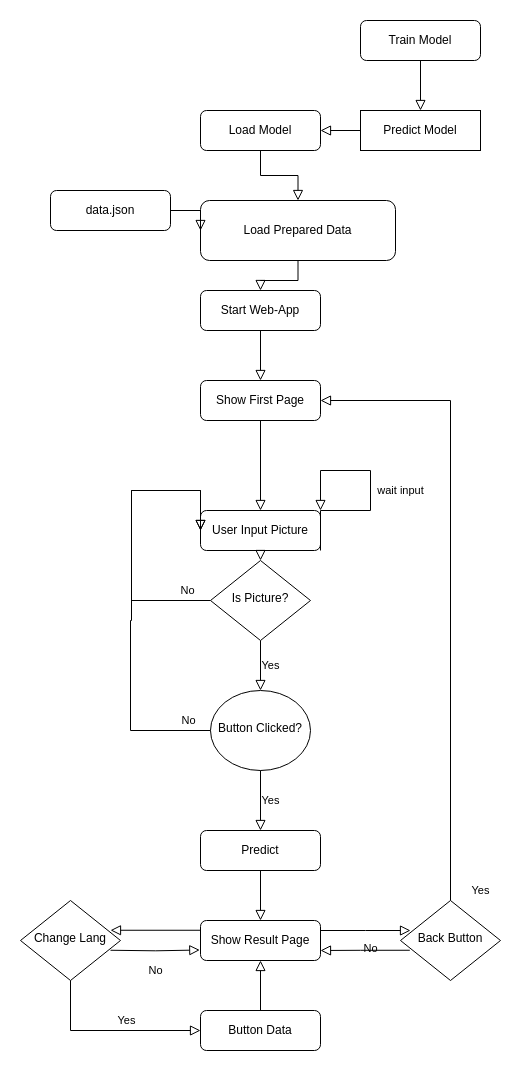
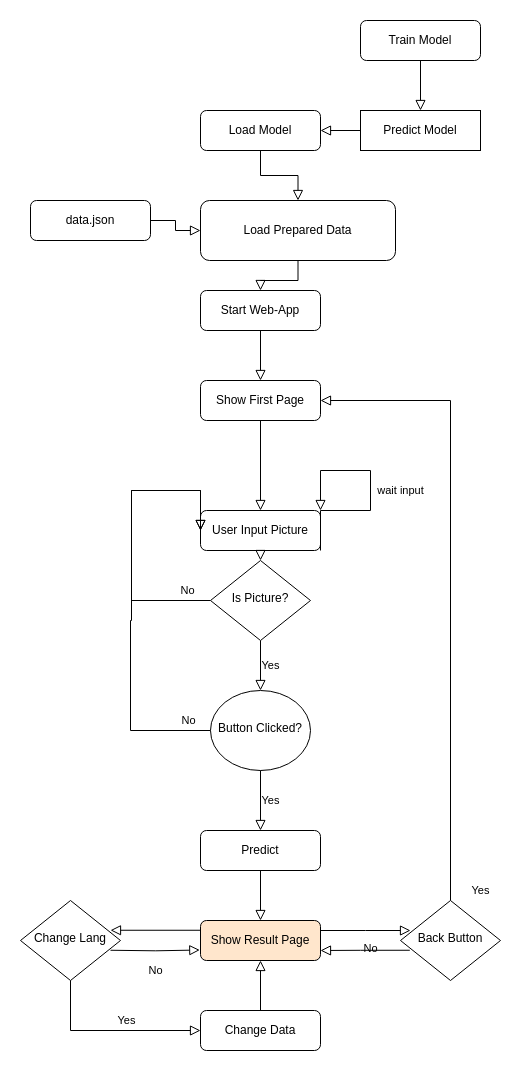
- <mxCell id="11" value="data.json" style="rounded=1;whiteSpace=wrap;html=1;fontSize=12;glass=0;strokeWidth=1;shadow=0;" parent="1" vertex="1"><mxGeometry x="50" y="190" width="120" height="40" as="geometry" /></mxCell>
+ <mxCell id="11" value="data.json" style="rounded=1;whiteSpace=wrap;html=1;fontSize=12;glass=0;strokeWidth=1;shadow=0;" parent="1" vertex="1"><mxGeometry x="30" y="200" width="120" height="40" as="geometry" /></mxCell>
- <mxCell id="25" value="Show Result Page" style="rounded=1;whiteSpace=wrap;html=1;fontSize=12;glass=0;strokeWidth=1;shadow=0;" parent="1" vertex="1"><mxGeometry x="200" y="920" width="120" height="40" as="geometry" /></mxCell>
+ <mxCell id="25" value="Show Result Page" style="rounded=1;whiteSpace=wrap;html=1;fontSize=12;glass=0;strokeWidth=1;shadow=0;fillColor=#ffe6cc;" parent="1" vertex="1"><mxGeometry x="200" y="920" width="120" height="40" as="geometry" /></mxCell>
- <mxCell id="37" value="Button Data" style="rounded=1;whiteSpace=wrap;html=1;fontSize=12;glass=0;strokeWidth=1;shadow=0;" parent="1" vertex="1"><mxGeometry x="200" y="1010" width="120" height="40" as="geometry" /></mxCell>
+ <mxCell id="37" value="Change Data" style="rounded=1;whiteSpace=wrap;html=1;fontSize=12;glass=0;strokeWidth=1;shadow=0;" parent="1" vertex="1"><mxGeometry x="200" y="1010" width="120" height="40" as="geometry" /></mxCell>
